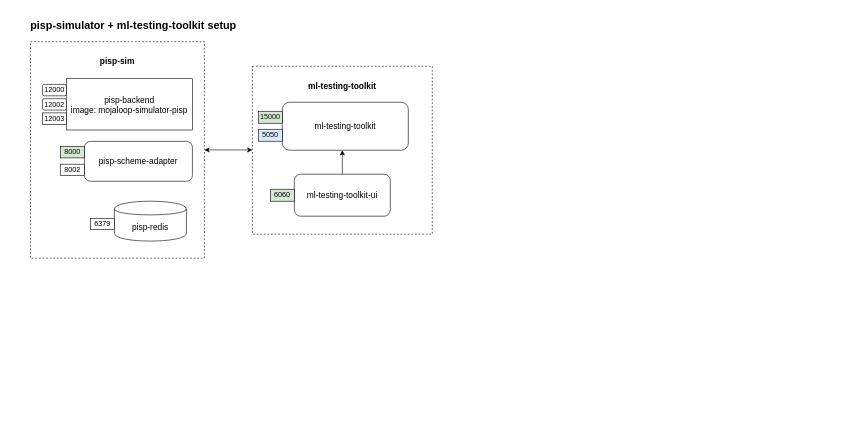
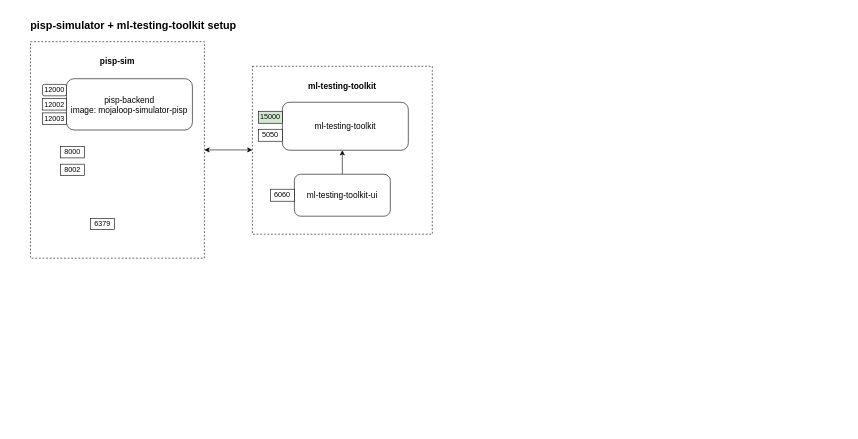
- <mxCell id="12" value="12002" style="whiteSpace=wrap;html=1;align=center;rounded=1;" parent="3" vertex="1"><mxGeometry x="30" y="114" width="40" height="19" as="geometry" /></mxCell>
+ <mxCell id="12" value="12002" style="rounded=0;whiteSpace=wrap;html=1;align=center;" parent="3" vertex="1"><mxGeometry x="30" y="114" width="40" height="19" as="geometry" /></mxCell>
- <mxCell id="10" value="&lt;font style=&quot;font-size: 14px&quot;&gt;pisp-backend&lt;br&gt;image: mojaloop-simulator-pisp&lt;br&gt;&lt;/font&gt;" style="whiteSpace=wrap;html=1;align=center;rounded=0;" parent="3" vertex="1"><mxGeometry x="70" y="80.75" width="210" height="85.5" as="geometry" /></mxCell>
+ <mxCell id="10" value="&lt;font style=&quot;font-size: 14px&quot;&gt;pisp-backend&lt;br&gt;image: mojaloop-simulator-pisp&lt;br&gt;&lt;/font&gt;" style="rounded=1;whiteSpace=wrap;html=1;align=center;" parent="3" vertex="1"><mxGeometry x="70" y="80.75" width="210" height="85.5" as="geometry" /></mxCell>
- <mxCell id="23" value="5050" style="rounded=0;whiteSpace=wrap;html=1;align=center;fillColor=#dae8fc;" parent="19" vertex="1"><mxGeometry x="10" y="165" width="40" height="20" as="geometry" /></mxCell>
+ <mxCell id="23" value="5050" style="rounded=0;whiteSpace=wrap;html=1;align=center;" parent="19" vertex="1"><mxGeometry x="10" y="165" width="40" height="20" as="geometry" /></mxCell>
- <mxCell id="14" value="8000" style="rounded=0;whiteSpace=wrap;html=1;align=center;fillColor=#d5e8d4;" parent="3" vertex="1"><mxGeometry x="60" y="193.8" width="40" height="19" as="geometry" /></mxCell>
+ <mxCell id="14" value="8000" style="rounded=0;whiteSpace=wrap;html=1;align=center;" parent="3" vertex="1"><mxGeometry x="60" y="193.8" width="40" height="19" as="geometry" /></mxCell>
- <mxCell id="9" value="&lt;font style=&quot;font-size: 14px&quot;&gt;pisp-scheme-adapter&lt;/font&gt;" style="rounded=1;whiteSpace=wrap;html=1;align=center;fontStyle=0" parent="8" vertex="1"><mxGeometry x="20" width="180" height="66.5" as="geometry" /></mxCell>
- <mxCell id="26" value="6060" style="rounded=0;whiteSpace=wrap;html=1;align=center;fillColor=#d5e8d4;" parent="19" vertex="1"><mxGeometry x="30" y="265" width="40" height="20" as="geometry" /></mxCell>
+ <mxCell id="26" value="6060" style="rounded=0;whiteSpace=wrap;html=1;align=center;" parent="19" vertex="1"><mxGeometry x="30" y="265" width="40" height="20" as="geometry" /></mxCell>
- <mxCell id="6" value="&lt;font style=&quot;font-size: 14px&quot;&gt;pisp-redis&lt;/font&gt;" style="shape=cylinder;whiteSpace=wrap;html=1;boundedLbl=1;backgroundOutline=1;rounded=0;align=center;" parent="5" vertex="1"><mxGeometry x="40" width="120" height="66.5" as="geometry" /></mxCell>
